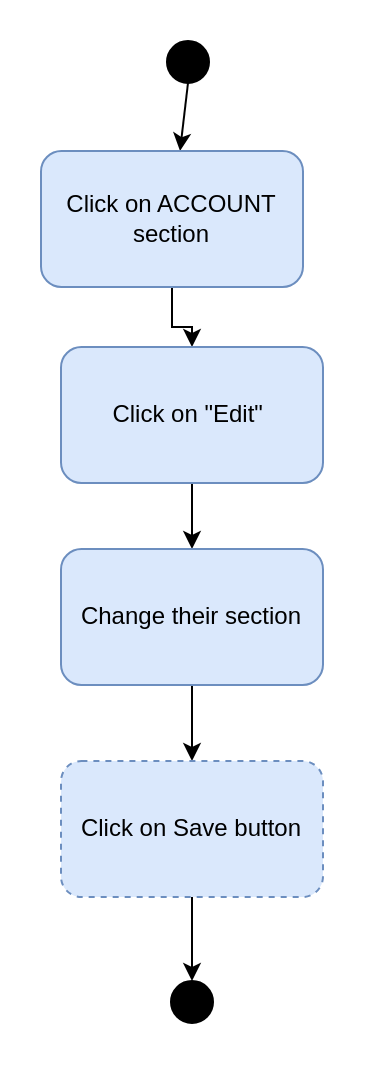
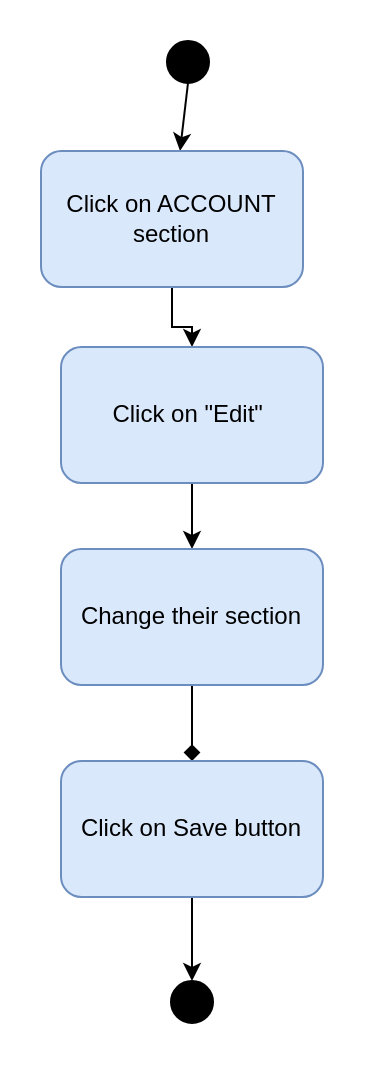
- <mxCell id="8" style="edgeStyle=orthogonalEdgeStyle;rounded=0;orthogonalLoop=1;jettySize=auto;html=1;entryX=0.5;entryY=0;entryDx=0;entryDy=0;" edge="1" parent="1" source="9" target="12"><mxGeometry relative="1" as="geometry" /></mxCell>
+ <mxCell id="8" style="edgeStyle=orthogonalEdgeStyle;rounded=0;orthogonalLoop=1;jettySize=auto;html=1;entryX=0.5;entryY=0;entryDx=0;entryDy=0;endArrow=diamond;" edge="1" parent="1" source="9" target="12"><mxGeometry relative="1" as="geometry" /></mxCell>
- <mxCell id="12" value="Click on Save button" style="rounded=1;whiteSpace=wrap;html=1;fillColor=#dae8fc;strokeColor=#6c8ebf;dashed=1;" vertex="1" parent="1"><mxGeometry x="30" y="380" width="131" height="68" as="geometry" /></mxCell>
+ <mxCell id="12" value="Click on Save button" style="rounded=1;whiteSpace=wrap;html=1;fillColor=#dae8fc;strokeColor=#6c8ebf;" vertex="1" parent="1"><mxGeometry x="30" y="380" width="131" height="68" as="geometry" /></mxCell>
